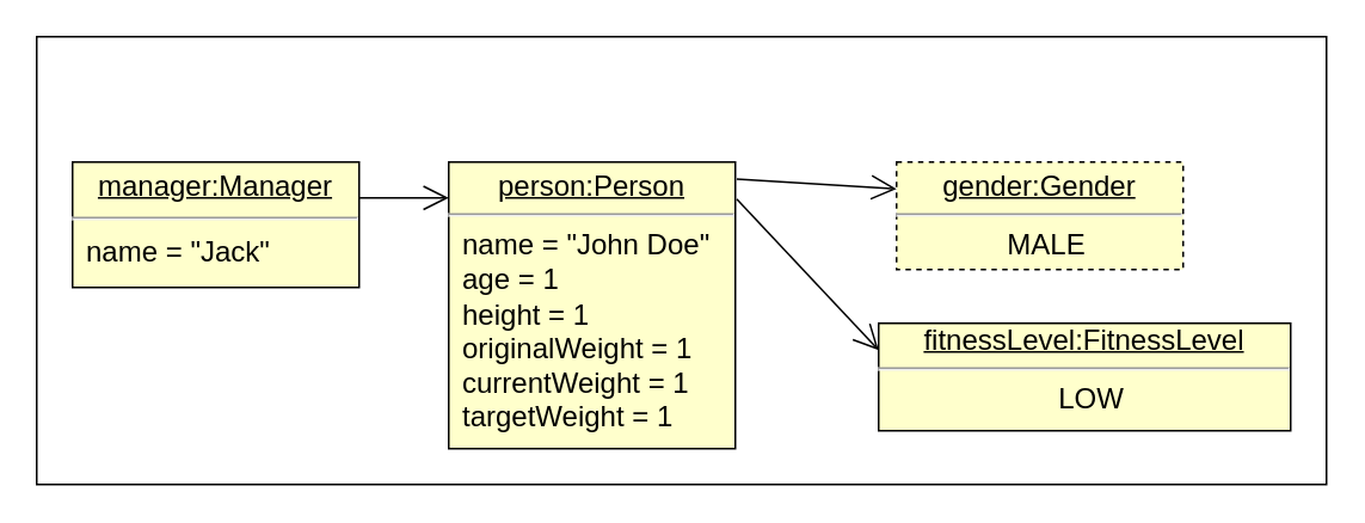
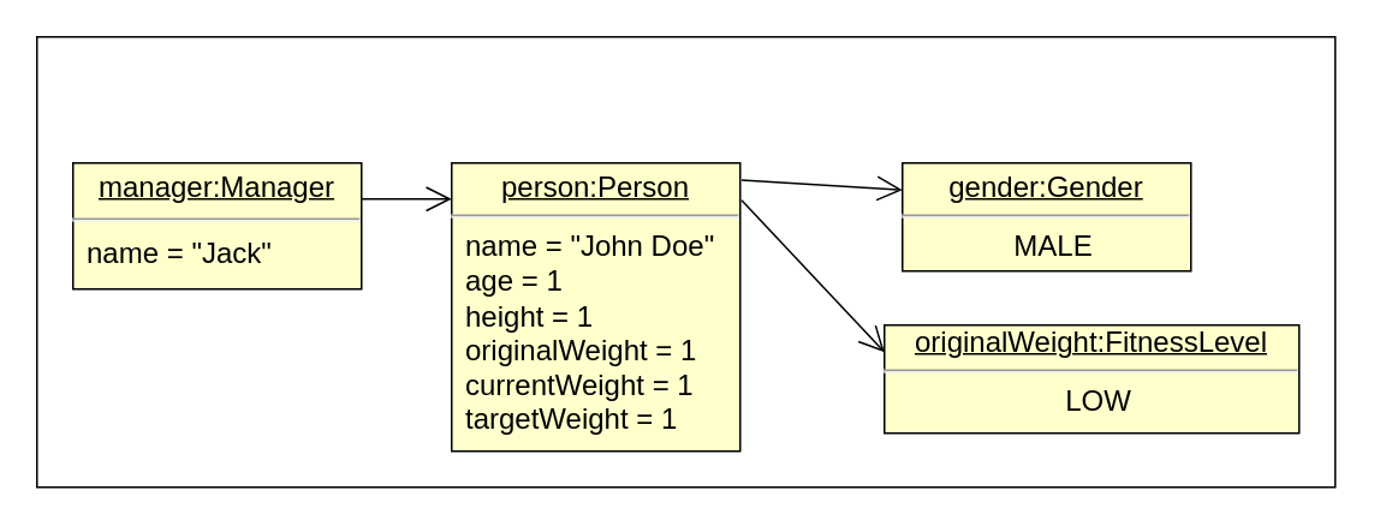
- <mxCell id="4" value="&lt;p style=&quot;margin: 4px 0px 0px&quot;&gt;&lt;font style=&quot;font-size: 16px&quot;&gt;&lt;u&gt;gender:Gender&lt;/u&gt;&lt;br&gt;&lt;/font&gt;&lt;/p&gt;&lt;hr&gt;&lt;p style=&quot;margin: 0px ; margin-left: 8px&quot;&gt;&lt;font size=&quot;3&quot;&gt;MALE&lt;/font&gt;&lt;/p&gt;&lt;p style=&quot;margin: 0px ; margin-left: 8px&quot;&gt;&lt;br&gt;&lt;/p&gt;" style="verticalAlign=top;align=center;overflow=fill;fontSize=12;fontFamily=Helvetica;html=1;fillColor=#FFFFCC;dashed=1;" vertex="1" parent="1"><mxGeometry x="500" y="90" width="160" height="60" as="geometry" /></mxCell>
+ <mxCell id="4" value="&lt;p style=&quot;margin: 4px 0px 0px&quot;&gt;&lt;font style=&quot;font-size: 16px&quot;&gt;&lt;u&gt;gender:Gender&lt;/u&gt;&lt;br&gt;&lt;/font&gt;&lt;/p&gt;&lt;hr&gt;&lt;p style=&quot;margin: 0px ; margin-left: 8px&quot;&gt;&lt;font size=&quot;3&quot;&gt;MALE&lt;/font&gt;&lt;/p&gt;&lt;p style=&quot;margin: 0px ; margin-left: 8px&quot;&gt;&lt;br&gt;&lt;/p&gt;" style="verticalAlign=top;align=center;overflow=fill;fontSize=12;fontFamily=Helvetica;html=1;fillColor=#FFFFCC;" vertex="1" parent="1"><mxGeometry x="500" y="90" width="160" height="60" as="geometry" /></mxCell>
- <mxCell id="5" value="&lt;u&gt;&lt;font style=&quot;font-size: 16px&quot;&gt;fitnessLevel:FitnessLevel&lt;br&gt;&lt;/font&gt;&lt;/u&gt;&lt;hr&gt;&lt;p style=&quot;margin: 0px ; margin-left: 8px&quot;&gt;&lt;font size=&quot;3&quot;&gt;LOW&lt;/font&gt;&lt;/p&gt;&lt;p style=&quot;margin: 0px ; margin-left: 8px&quot;&gt;&lt;br&gt;&lt;/p&gt;" style="verticalAlign=top;align=center;overflow=fill;fontSize=12;fontFamily=Helvetica;html=1;fillColor=#FFFFCC;" vertex="1" parent="1"><mxGeometry x="490" y="180" width="230" height="60" as="geometry" /></mxCell>
+ <mxCell id="5" value="&lt;u&gt;&lt;font style=&quot;font-size: 16px&quot;&gt;originalWeight:FitnessLevel&lt;br&gt;&lt;/font&gt;&lt;/u&gt;&lt;hr&gt;&lt;p style=&quot;margin: 0px ; margin-left: 8px&quot;&gt;&lt;font size=&quot;3&quot;&gt;LOW&lt;/font&gt;&lt;/p&gt;&lt;p style=&quot;margin: 0px ; margin-left: 8px&quot;&gt;&lt;br&gt;&lt;/p&gt;" style="verticalAlign=top;align=center;overflow=fill;fontSize=12;fontFamily=Helvetica;html=1;fillColor=#FFFFCC;" vertex="1" parent="1"><mxGeometry x="490" y="180" width="230" height="60" as="geometry" /></mxCell>
